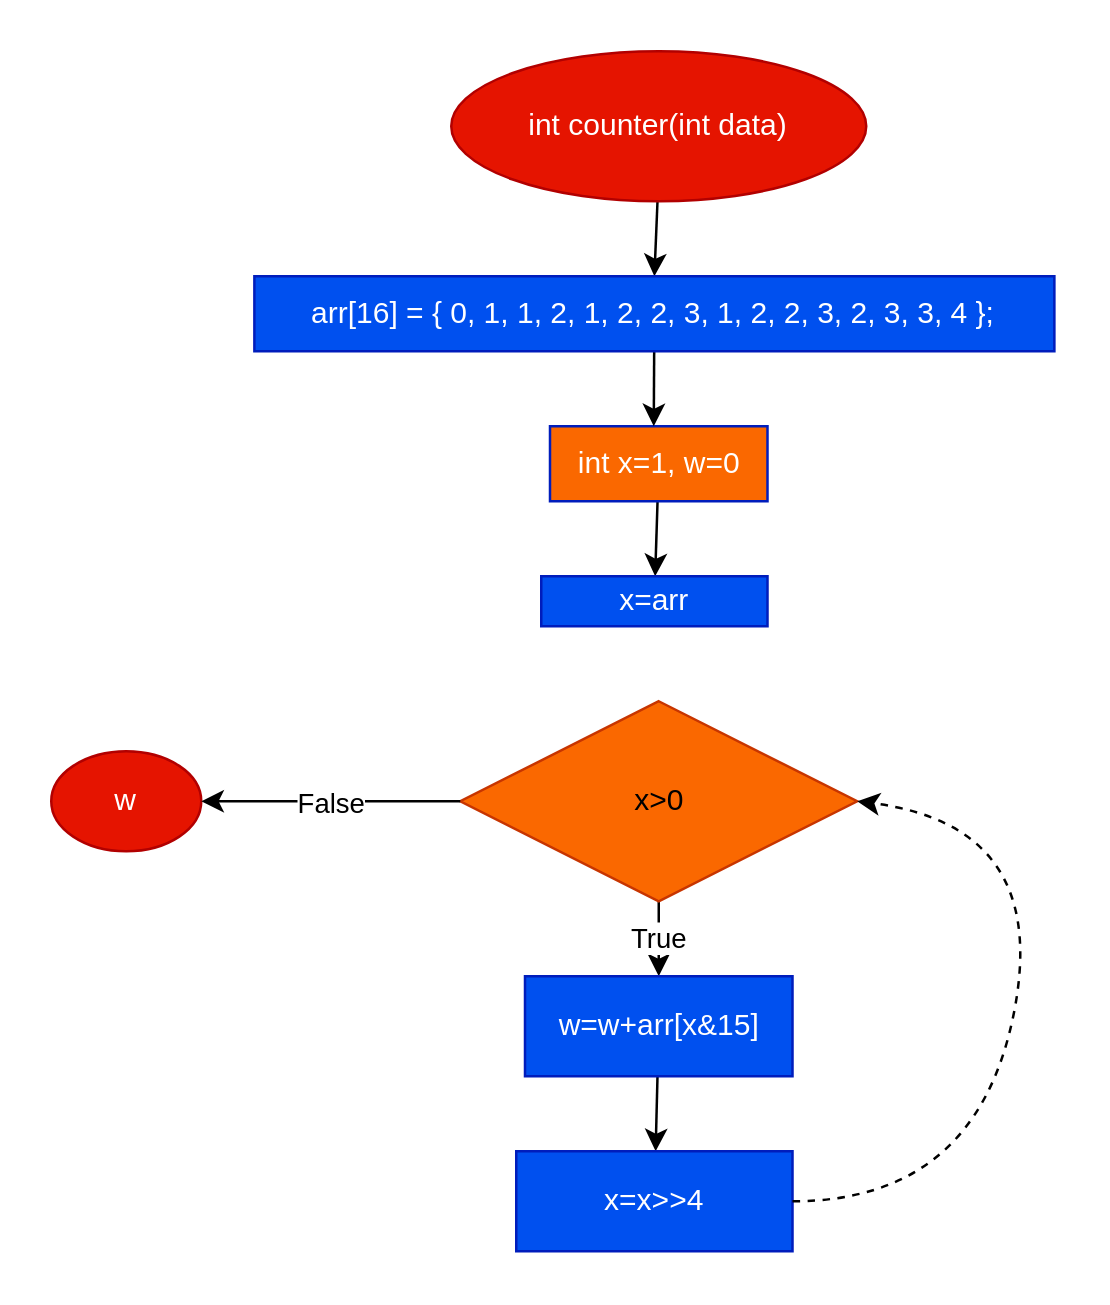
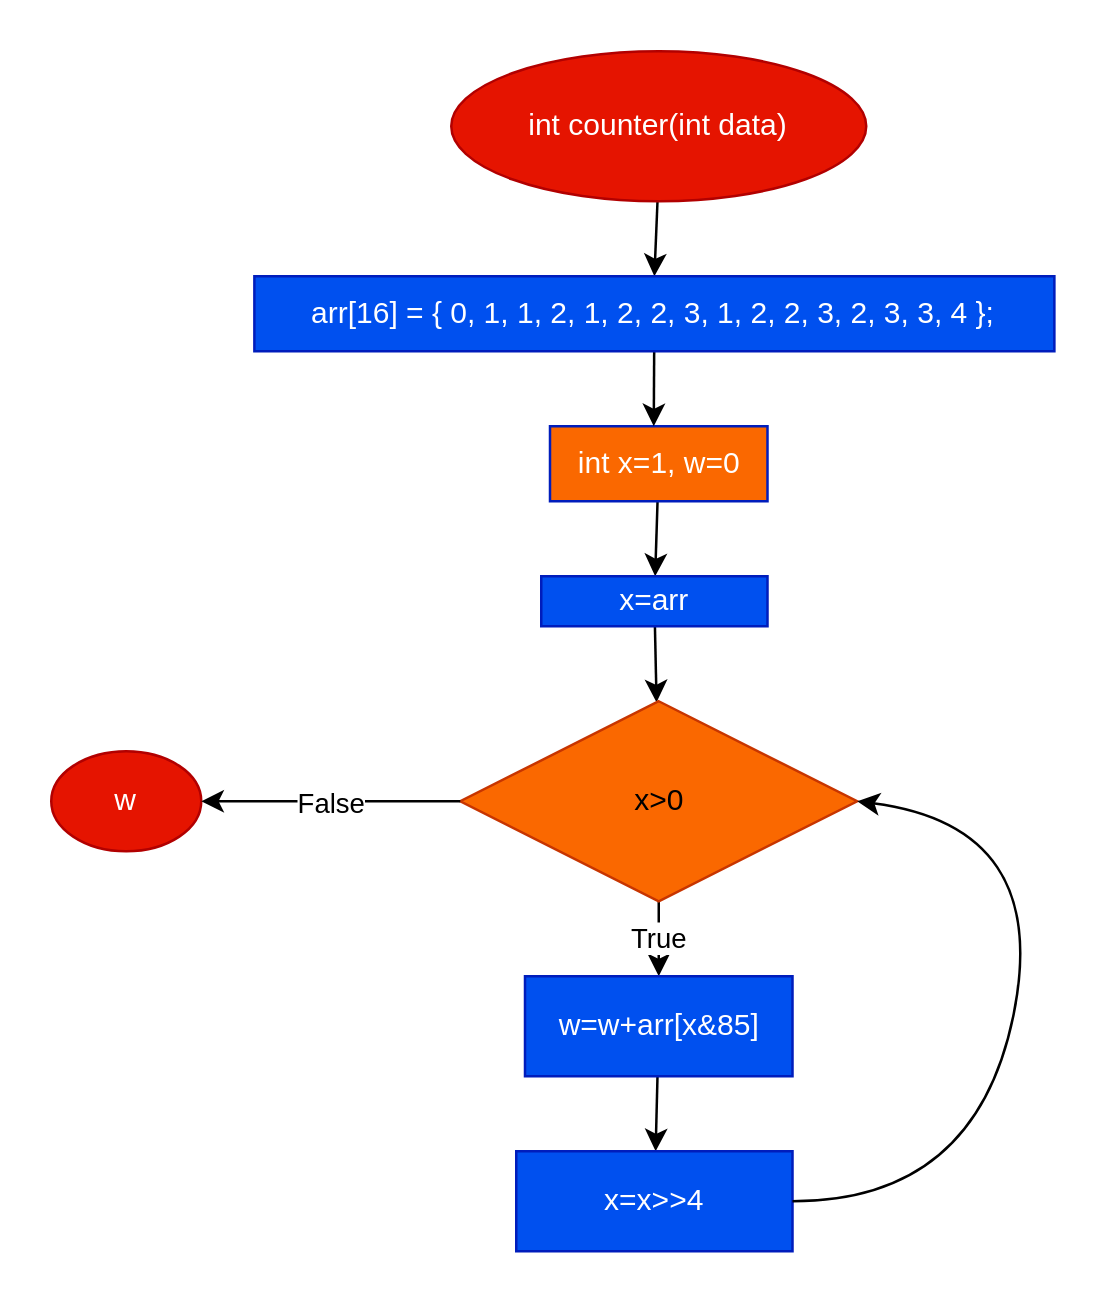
+ <mxCell id="6" value="" style="edgeStyle=none;html=1;" edge="1" parent="1" source="7" target="9"><mxGeometry relative="1" as="geometry" /></mxCell>
- <mxCell id="16" value="" style="curved=1;endArrow=classic;html=1;entryX=1;entryY=0.5;entryDx=0;entryDy=0;exitX=1;exitY=0.5;exitDx=0;exitDy=0;dashed=1;" edge="1" parent="1" source="15" target="9"><mxGeometry width="50" height="50" relative="1" as="geometry"><mxPoint x="230" y="320" as="sourcePoint" /><mxPoint x="280" y="270" as="targetPoint" /><Array as="points"><mxPoint x="390" y="480" /><mxPoint x="420" y="330" /></Array></mxGeometry></mxCell>
+ <mxCell id="16" value="" style="curved=1;endArrow=classic;html=1;entryX=1;entryY=0.5;entryDx=0;entryDy=0;exitX=1;exitY=0.5;exitDx=0;exitDy=0;" edge="1" parent="1" source="15" target="9"><mxGeometry width="50" height="50" relative="1" as="geometry"><mxPoint x="230" y="320" as="sourcePoint" /><mxPoint x="280" y="270" as="targetPoint" /><Array as="points"><mxPoint x="390" y="480" /><mxPoint x="420" y="330" /></Array></mxGeometry></mxCell>
- <mxCell id="14" value="w=w+arr[x&amp;amp;15]" style="rounded=0;whiteSpace=wrap;html=1;fillColor=#0050ef;fontColor=#ffffff;strokeColor=#001DBC;" vertex="1" parent="1"><mxGeometry x="209.5" y="390" width="107" height="40" as="geometry" /></mxCell>
+ <mxCell id="14" value="w=w+arr[x&amp;amp;85]" style="rounded=0;whiteSpace=wrap;html=1;fillColor=#0050ef;fontColor=#ffffff;strokeColor=#001DBC;" vertex="1" parent="1"><mxGeometry x="209.5" y="390" width="107" height="40" as="geometry" /></mxCell>
